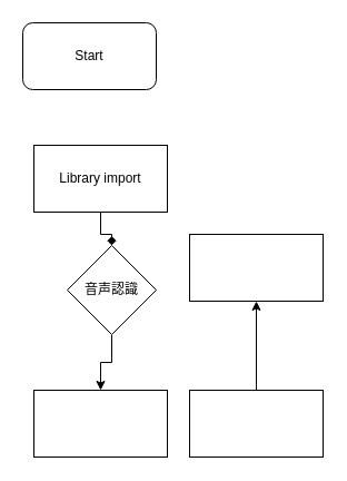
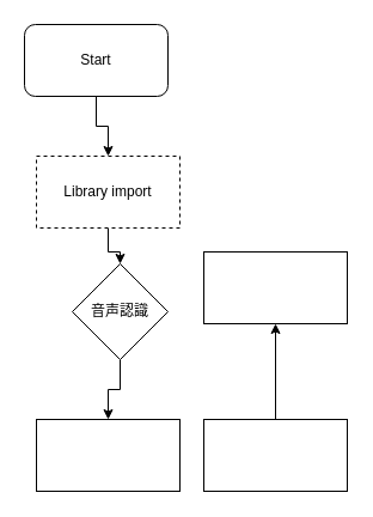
+ <mxCell id="4" value="" style="edgeStyle=orthogonalEdgeStyle;rounded=0;orthogonalLoop=1;jettySize=auto;html=1;" edge="1" parent="1" source="5" target="7"><mxGeometry relative="1" as="geometry" /></mxCell>
- <mxCell id="7" value="Library import" style="rounded=0;whiteSpace=wrap;html=1;" vertex="1" parent="1"><mxGeometry x="30" y="130" width="120" height="60" as="geometry" /></mxCell>
+ <mxCell id="7" value="Library import" style="rounded=0;whiteSpace=wrap;html=1;dashed=1;" vertex="1" parent="1"><mxGeometry x="30" y="130" width="120" height="60" as="geometry" /></mxCell>
- <mxCell id="6" value="" style="edgeStyle=orthogonalEdgeStyle;rounded=0;orthogonalLoop=1;jettySize=auto;html=1;endArrow=diamond;" edge="1" parent="1" source="7" target="3"><mxGeometry relative="1" as="geometry" /></mxCell>
+ <mxCell id="6" value="" style="edgeStyle=orthogonalEdgeStyle;rounded=0;orthogonalLoop=1;jettySize=auto;html=1;" edge="1" parent="1" source="7" target="3"><mxGeometry relative="1" as="geometry" /></mxCell>
